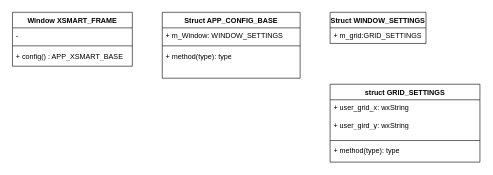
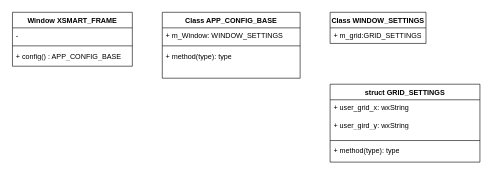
- <mxCell id="6" value="Struct APP_CONFIG_BASE" style="swimlane;fontStyle=1;align=center;verticalAlign=top;childLayout=stackLayout;horizontal=1;startSize=26;horizontalStack=0;resizeParent=1;resizeParentMax=0;resizeLast=0;collapsible=1;marginBottom=0;whiteSpace=wrap;html=1;" vertex="1" parent="1"><mxGeometry x="270" y="20" width="230" height="110" as="geometry" /></mxCell>
+ <mxCell id="6" value="Class APP_CONFIG_BASE" style="swimlane;fontStyle=1;align=center;verticalAlign=top;childLayout=stackLayout;horizontal=1;startSize=26;horizontalStack=0;resizeParent=1;resizeParentMax=0;resizeLast=0;collapsible=1;marginBottom=0;whiteSpace=wrap;html=1;" vertex="1" parent="1"><mxGeometry x="270" y="20" width="230" height="110" as="geometry" /></mxCell>
- <mxCell id="10" value="Struct&amp;nbsp;WINDOW_SETTINGS" style="swimlane;fontStyle=1;align=center;verticalAlign=top;childLayout=stackLayout;horizontal=1;startSize=26;horizontalStack=0;resizeParent=1;resizeParentMax=0;resizeLast=0;collapsible=1;marginBottom=0;whiteSpace=wrap;html=1;" vertex="1" parent="1"><mxGeometry x="550" y="20" width="160" height="52" as="geometry" /></mxCell>
+ <mxCell id="10" value="Class&amp;nbsp;WINDOW_SETTINGS" style="swimlane;fontStyle=1;align=center;verticalAlign=top;childLayout=stackLayout;horizontal=1;startSize=26;horizontalStack=0;resizeParent=1;resizeParentMax=0;resizeLast=0;collapsible=1;marginBottom=0;whiteSpace=wrap;html=1;" vertex="1" parent="1"><mxGeometry x="550" y="20" width="160" height="52" as="geometry" /></mxCell>
- <mxCell id="5" value="+ config() : APP_XSMART_BASE" style="text;strokeColor=none;fillColor=none;align=left;verticalAlign=top;spacingLeft=4;spacingRight=4;overflow=hidden;rotatable=0;points=[[0,0.5],[1,0.5]];portConstraint=eastwest;whiteSpace=wrap;html=1;" vertex="1" parent="2"><mxGeometry y="60" width="200" height="30" as="geometry" /></mxCell>
+ <mxCell id="5" value="+ config() : APP_CONFIG_BASE" style="text;strokeColor=none;fillColor=none;align=left;verticalAlign=top;spacingLeft=4;spacingRight=4;overflow=hidden;rotatable=0;points=[[0,0.5],[1,0.5]];portConstraint=eastwest;whiteSpace=wrap;html=1;" vertex="1" parent="2"><mxGeometry y="60" width="200" height="30" as="geometry" /></mxCell>
